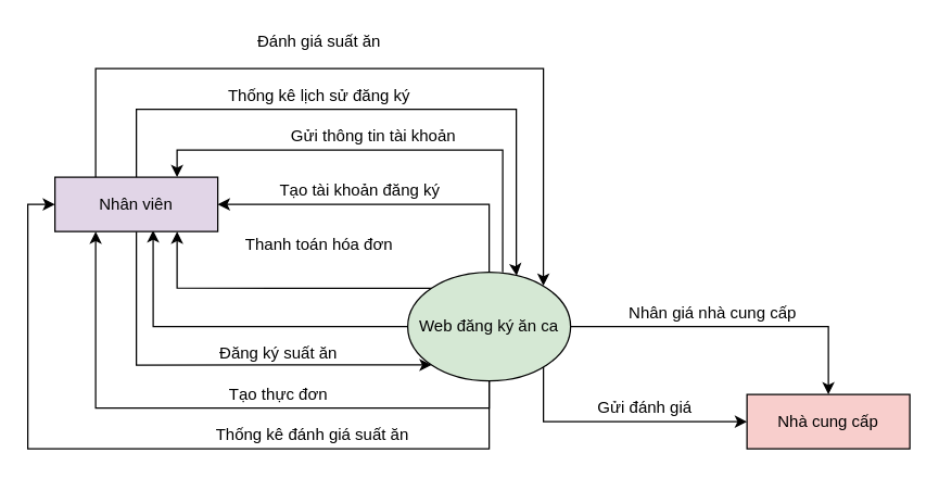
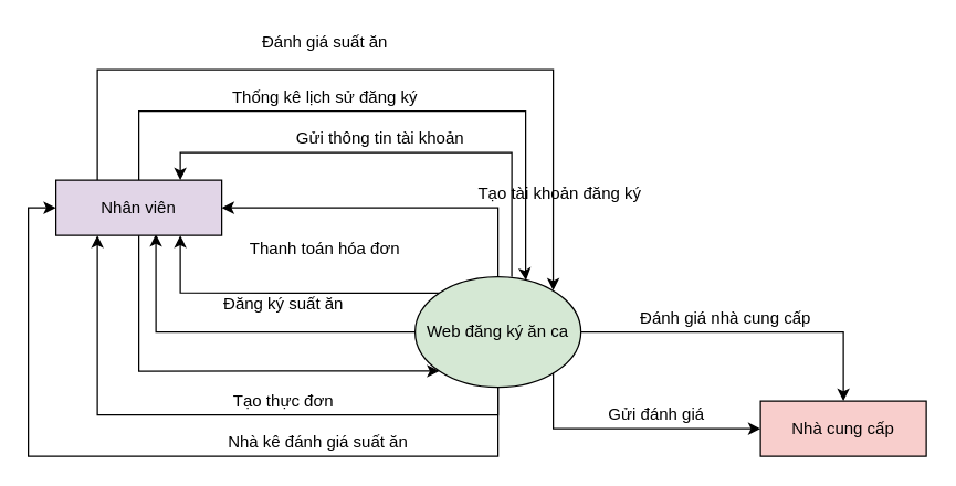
- <mxCell id="16" value="Tạo tài khoản đăng ký" style="text;html=1;strokeColor=none;fillColor=none;align=center;verticalAlign=middle;whiteSpace=wrap;rounded=0;" vertex="1" parent="1"><mxGeometry x="200" y="130" width="130" height="20" as="geometry" /></mxCell>
+ <mxCell id="16" value="Tạo tài khoản đăng ký" style="text;html=1;strokeColor=none;fillColor=none;align=center;verticalAlign=middle;whiteSpace=wrap;rounded=0;" vertex="1" parent="1"><mxGeometry x="340" y="130" width="130" height="20" as="geometry" /></mxCell>
- <mxCell id="23" value="Nhân giá nhà cung cấp" style="text;html=1;strokeColor=none;fillColor=none;align=center;verticalAlign=middle;whiteSpace=wrap;rounded=0;" vertex="1" parent="1"><mxGeometry x="460" y="220" width="130" height="20" as="geometry" /></mxCell>
+ <mxCell id="23" value="Đánh giá nhà cung cấp" style="text;html=1;strokeColor=none;fillColor=none;align=center;verticalAlign=middle;whiteSpace=wrap;rounded=0;" vertex="1" parent="1"><mxGeometry x="460" y="220" width="130" height="20" as="geometry" /></mxCell>
- <mxCell id="19" value="Đăng ký suất ăn" style="text;html=1;strokeColor=none;fillColor=none;align=center;verticalAlign=middle;whiteSpace=wrap;rounded=0;" vertex="1" parent="1"><mxGeometry x="140" y="250" width="130" height="20" as="geometry" /></mxCell>
+ <mxCell id="19" value="Đăng ký suất ăn" style="text;html=1;strokeColor=none;fillColor=none;align=center;verticalAlign=middle;whiteSpace=wrap;rounded=0;" vertex="1" parent="1"><mxGeometry x="140" y="210" width="130" height="20" as="geometry" /></mxCell>
- <mxCell id="25" value="Thống kê đánh giá suất ăn" style="text;html=1;strokeColor=none;fillColor=none;align=center;verticalAlign=middle;whiteSpace=wrap;rounded=0;" vertex="1" parent="1"><mxGeometry x="140" y="310" width="180" height="20" as="geometry" /></mxCell>
+ <mxCell id="25" value="Nhà kê đánh giá suất ăn" style="text;html=1;strokeColor=none;fillColor=none;align=center;verticalAlign=middle;whiteSpace=wrap;rounded=0;" vertex="1" parent="1"><mxGeometry x="140" y="310" width="180" height="20" as="geometry" /></mxCell>
